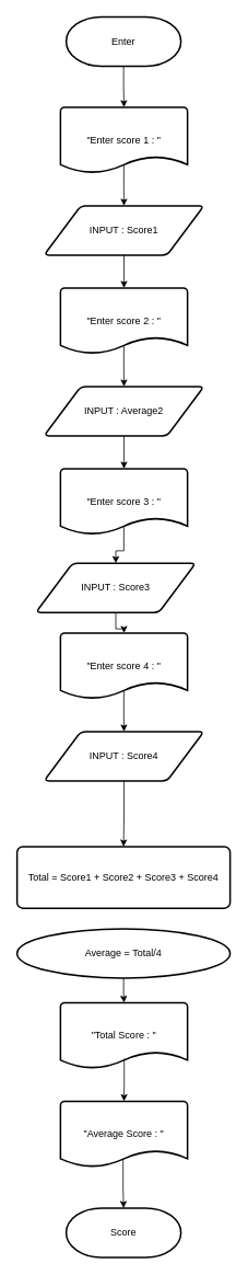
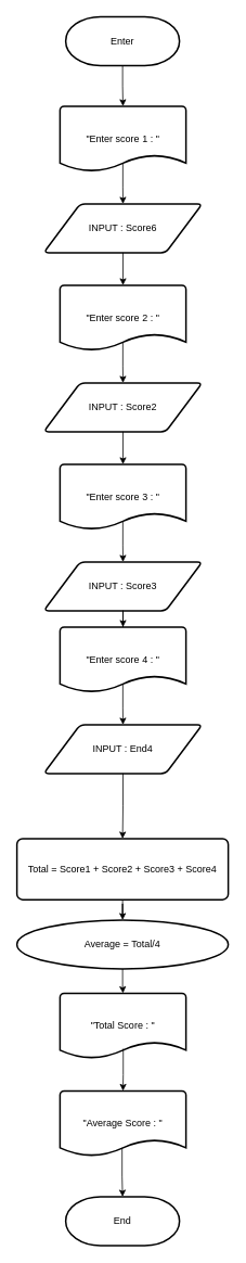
- <mxCell id="6" value="INPUT : Score1" style="shape=parallelogram;html=1;strokeWidth=2;perimeter=parallelogramPerimeter;whiteSpace=wrap;rounded=1;arcSize=12;size=0.23;" vertex="1" parent="1"><mxGeometry x="53" y="250" width="195" height="60" as="geometry" /></mxCell>
+ <mxCell id="6" value="INPUT : Score6" style="shape=parallelogram;html=1;strokeWidth=2;perimeter=parallelogramPerimeter;whiteSpace=wrap;rounded=1;arcSize=12;size=0.23;" vertex="1" parent="1"><mxGeometry x="53" y="250" width="195" height="60" as="geometry" /></mxCell>
- <mxCell id="9" value="INPUT : Average2" style="shape=parallelogram;html=1;strokeWidth=2;perimeter=parallelogramPerimeter;whiteSpace=wrap;rounded=1;arcSize=12;size=0.23;" vertex="1" parent="1"><mxGeometry x="53" y="470" width="195" height="60" as="geometry" /></mxCell>
+ <mxCell id="9" value="INPUT : Score2" style="shape=parallelogram;html=1;strokeWidth=2;perimeter=parallelogramPerimeter;whiteSpace=wrap;rounded=1;arcSize=12;size=0.23;" vertex="1" parent="1"><mxGeometry x="53" y="470" width="195" height="60" as="geometry" /></mxCell>
- <mxCell id="16" value="INPUT : Score3" style="shape=parallelogram;html=1;strokeWidth=2;perimeter=parallelogramPerimeter;whiteSpace=wrap;rounded=1;arcSize=12;size=0.23;" vertex="1" parent="1"><mxGeometry x="43" y="685" width="195" height="60" as="geometry" /></mxCell>
+ <mxCell id="16" value="INPUT : Score3" style="shape=parallelogram;html=1;strokeWidth=2;perimeter=parallelogramPerimeter;whiteSpace=wrap;rounded=1;arcSize=12;size=0.23;" vertex="1" parent="1"><mxGeometry x="53" y="690" width="195" height="60" as="geometry" /></mxCell>
- <mxCell id="19" value="INPUT : Score4" style="shape=parallelogram;html=1;strokeWidth=2;perimeter=parallelogramPerimeter;whiteSpace=wrap;rounded=1;arcSize=12;size=0.23;" vertex="1" parent="1"><mxGeometry x="53" y="890" width="195" height="60" as="geometry" /></mxCell>
+ <mxCell id="19" value="INPUT : End4" style="shape=parallelogram;html=1;strokeWidth=2;perimeter=parallelogramPerimeter;whiteSpace=wrap;rounded=1;arcSize=12;size=0.23;" vertex="1" parent="1"><mxGeometry x="53" y="890" width="195" height="60" as="geometry" /></mxCell>
+ <mxCell id="11" style="edgeStyle=orthogonalEdgeStyle;rounded=0;orthogonalLoop=1;jettySize=auto;html=1;entryX=0.5;entryY=0;entryDx=0;entryDy=0;" edge="1" parent="1" source="12" target="23"><mxGeometry relative="1" as="geometry" /></mxCell>
- <mxCell id="13" value="Score" style="strokeWidth=2;html=1;shape=mxgraph.flowchart.terminator;whiteSpace=wrap;" vertex="1" parent="1"><mxGeometry x="80" y="1470" width="140" height="60" as="geometry" /></mxCell>
+ <mxCell id="13" value="End" style="strokeWidth=2;html=1;shape=mxgraph.flowchart.terminator;whiteSpace=wrap;" vertex="1" parent="1"><mxGeometry x="80" y="1470" width="140" height="60" as="geometry" /></mxCell>
